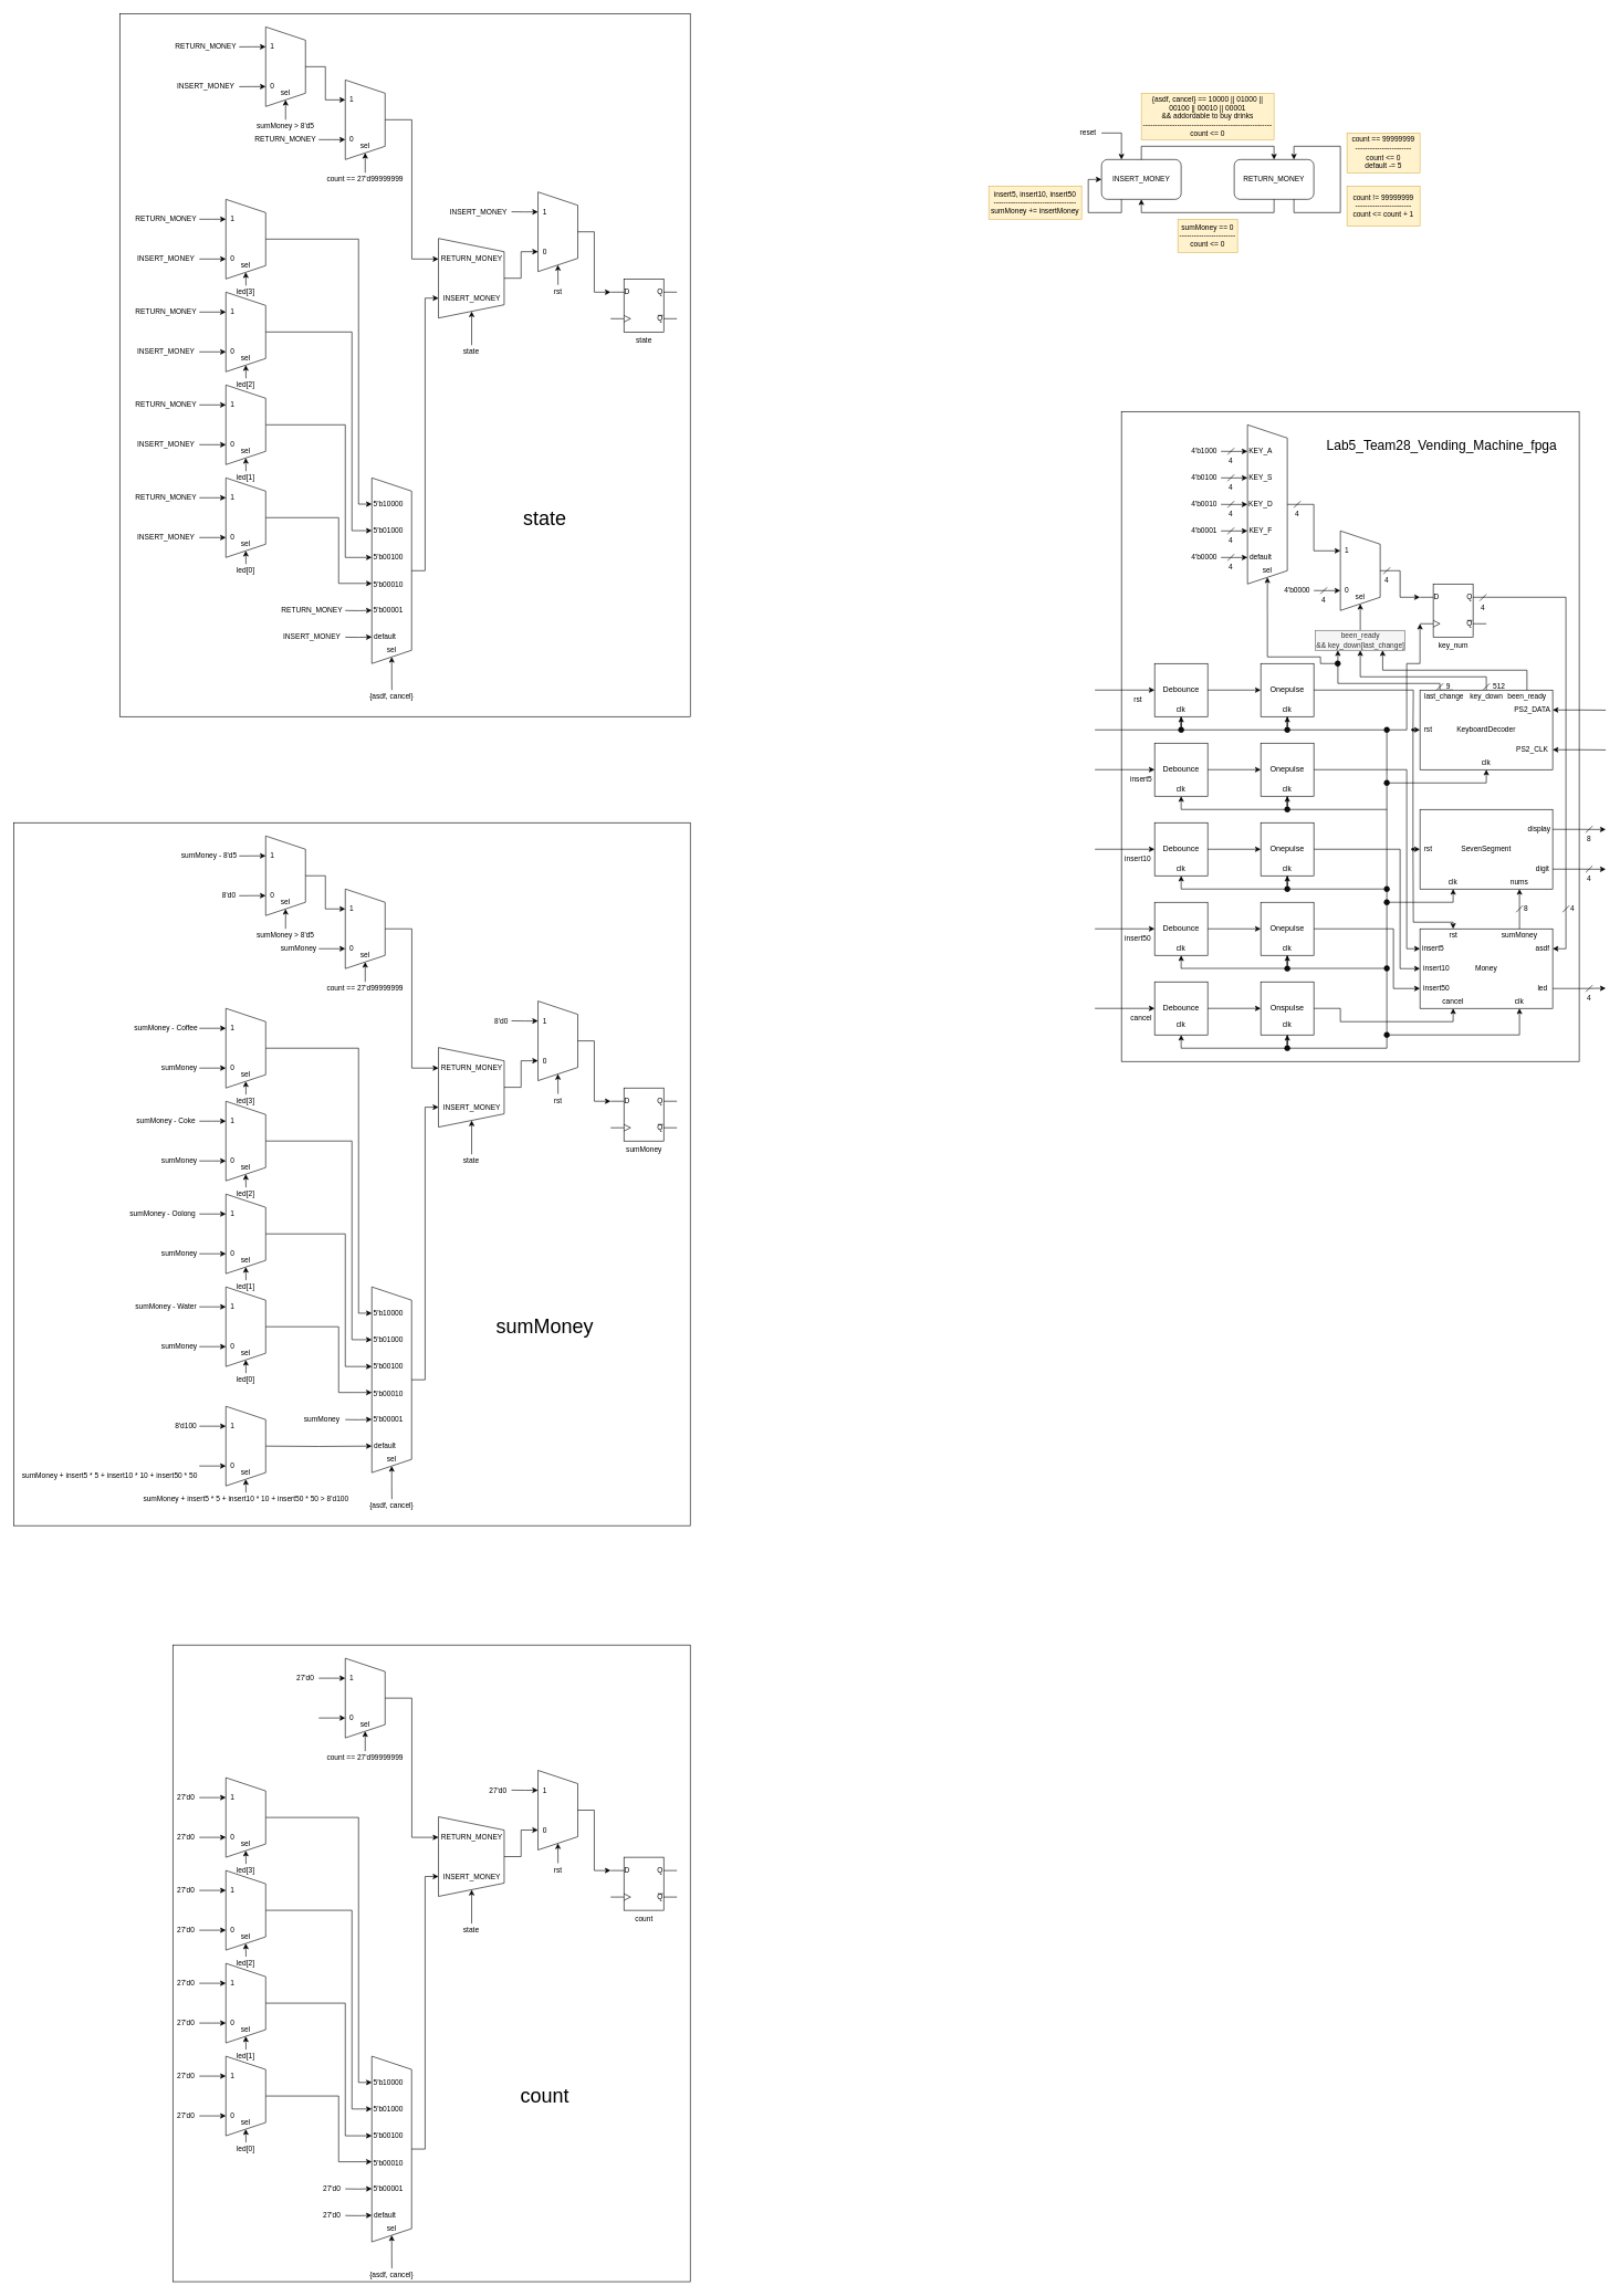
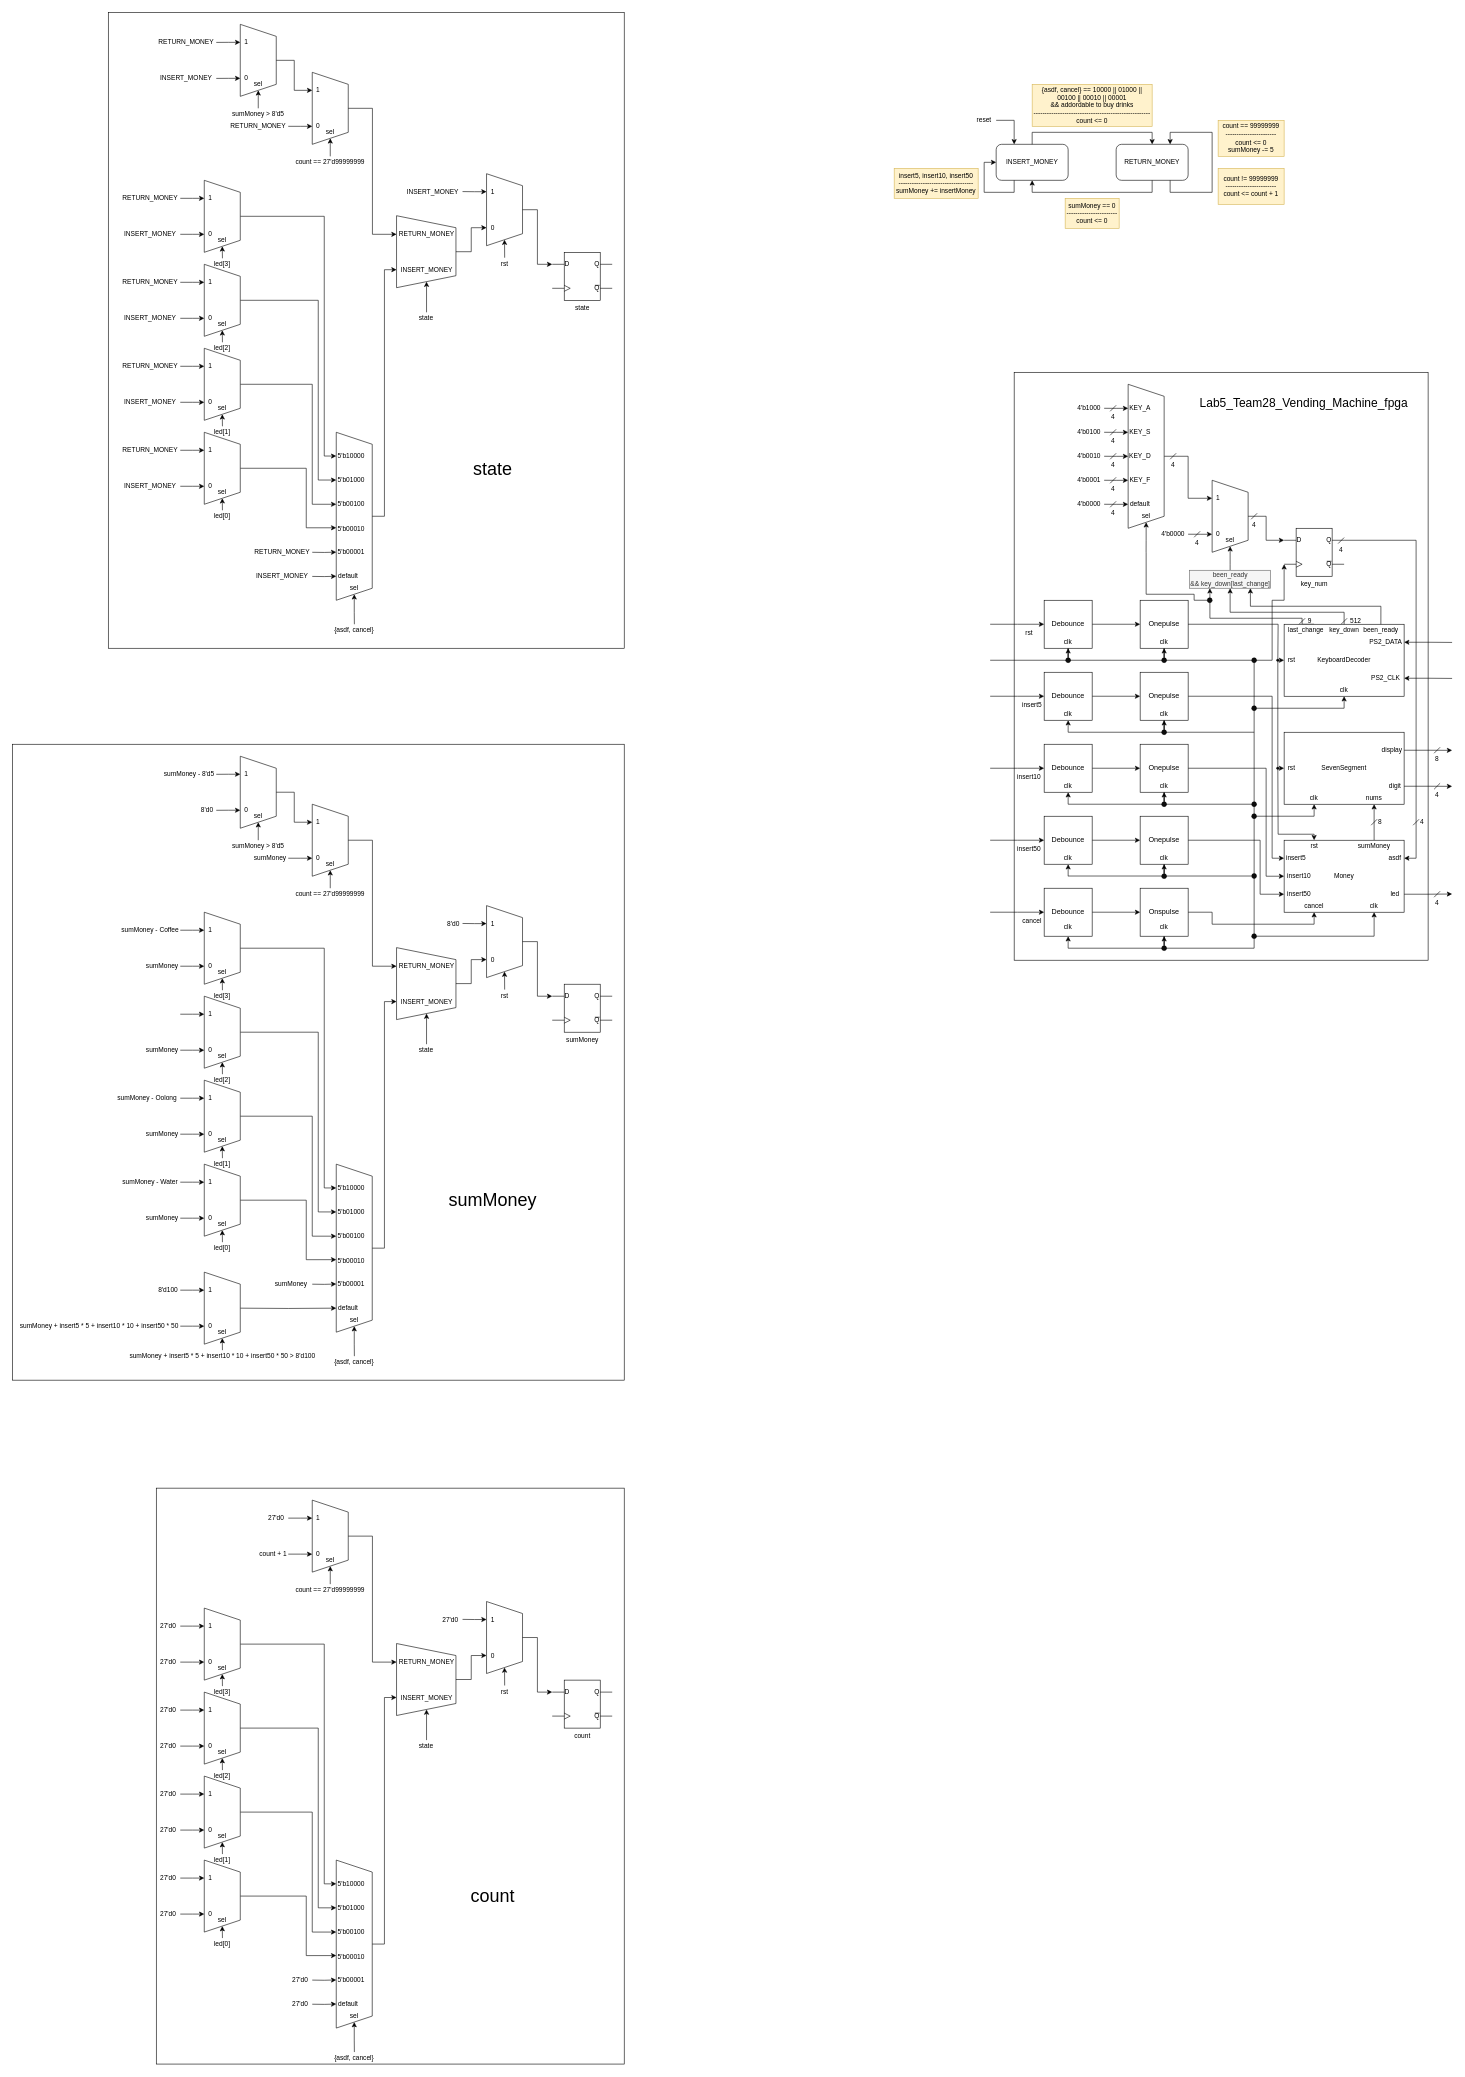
- <mxCell id="481" value="count == 99999999&lt;br&gt;-----------------------&lt;br&gt;count &amp;lt;= 0&lt;br&gt;default -= 5" style="text;html=1;strokeColor=#d6b656;fillColor=#fff2cc;align=center;verticalAlign=middle;whiteSpace=wrap;rounded=0;fontSize=11;fontFamily=Helvetica;" vertex="1" parent="473"><mxGeometry x="540" y="60" width="110" height="60" as="geometry" /></mxCell>
+ <mxCell id="481" value="count == 99999999&lt;br&gt;-----------------------&lt;br&gt;count &amp;lt;= 0&lt;br&gt;sumMoney -= 5" style="text;html=1;strokeColor=#d6b656;fillColor=#fff2cc;align=center;verticalAlign=middle;whiteSpace=wrap;rounded=0;fontSize=11;fontFamily=Helvetica;" vertex="1" parent="473"><mxGeometry x="540" y="60" width="110" height="60" as="geometry" /></mxCell>
- <mxCell id="322" value="sumMoney - Coke" style="text;html=1;strokeColor=none;fillColor=none;align=center;verticalAlign=middle;whiteSpace=wrap;rounded=0;fontSize=11;fontFamily=Helvetica;fontColor=default;container=0;" vertex="1" parent="279"><mxGeometry x="180" y="440" width="100" height="20" as="geometry" /></mxCell>
- <mxCell id="383" value="sumMoney + insert5 * 5 + insert10 * 10 + insert50 * 50" style="text;html=1;strokeColor=none;fillColor=none;align=center;verticalAlign=middle;whiteSpace=wrap;rounded=0;fontSize=11;fontFamily=Helvetica;fontColor=default;container=0;" vertex="1" parent="279"><mxGeometry x="10" y="975" width="270" height="20" as="geometry" /></mxCell>
+ <mxCell id="383" value="sumMoney + insert5 * 5 + insert10 * 10 + insert50 * 50" style="text;html=1;strokeColor=none;fillColor=none;align=center;verticalAlign=middle;whiteSpace=wrap;rounded=0;fontSize=11;fontFamily=Helvetica;fontColor=default;container=0;" vertex="1" parent="279"><mxGeometry x="10" y="960" width="270" height="20" as="geometry" /></mxCell>
+ <mxCell id="468" value="count + 1" style="text;html=1;strokeColor=none;fillColor=none;align=center;verticalAlign=middle;whiteSpace=wrap;rounded=0;fontSize=11;fontFamily=Helvetica;fontColor=default;container=0;" vertex="1" parent="385"><mxGeometry x="170" y="100" width="50" height="20" as="geometry" /></mxCell>
